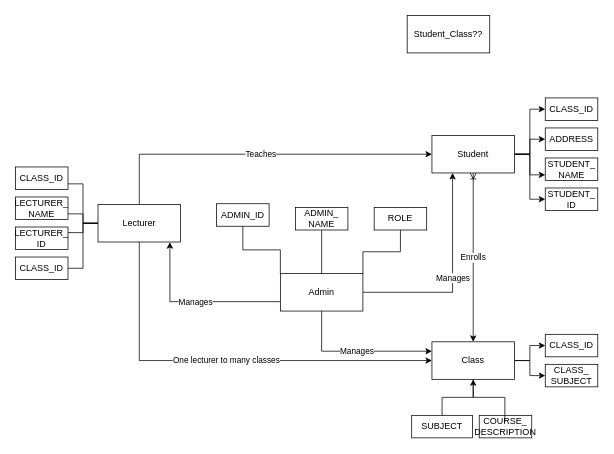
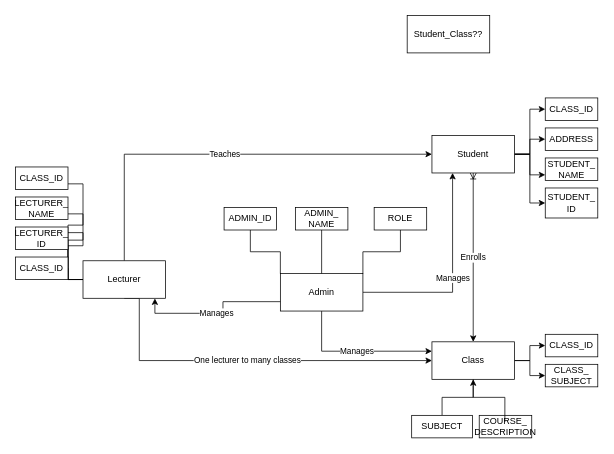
- <mxCell id="28" value="STUDENT_&lt;div&gt;ID&lt;/div&gt;" style="html=1;whiteSpace=wrap;" parent="1" vertex="1"><mxGeometry x="726" y="250" width="70" height="30" as="geometry" /></mxCell>
+ <mxCell id="28" value="STUDENT_&lt;div&gt;ID&lt;/div&gt;" style="html=1;whiteSpace=wrap;" parent="1" vertex="1"><mxGeometry x="726" y="250" width="70" height="40" as="geometry" /></mxCell>
- <mxCell id="37" value="ADMIN_ID" style="html=1;whiteSpace=wrap;" vertex="1" parent="1"><mxGeometry x="288" y="271" width="70" height="30" as="geometry" /></mxCell>
+ <mxCell id="37" value="ADMIN_ID" style="html=1;whiteSpace=wrap;" vertex="1" parent="1"><mxGeometry x="298" y="276" width="70" height="30" as="geometry" /></mxCell>
- <mxCell id="8" value="Lecturer" style="html=1;whiteSpace=wrap;" parent="1" vertex="1"><mxGeometry x="130" y="272" width="110" height="50" as="geometry" /></mxCell>
+ <mxCell id="8" value="Lecturer" style="html=1;whiteSpace=wrap;" parent="1" vertex="1"><mxGeometry x="110" y="347" width="110" height="50" as="geometry" /></mxCell>
